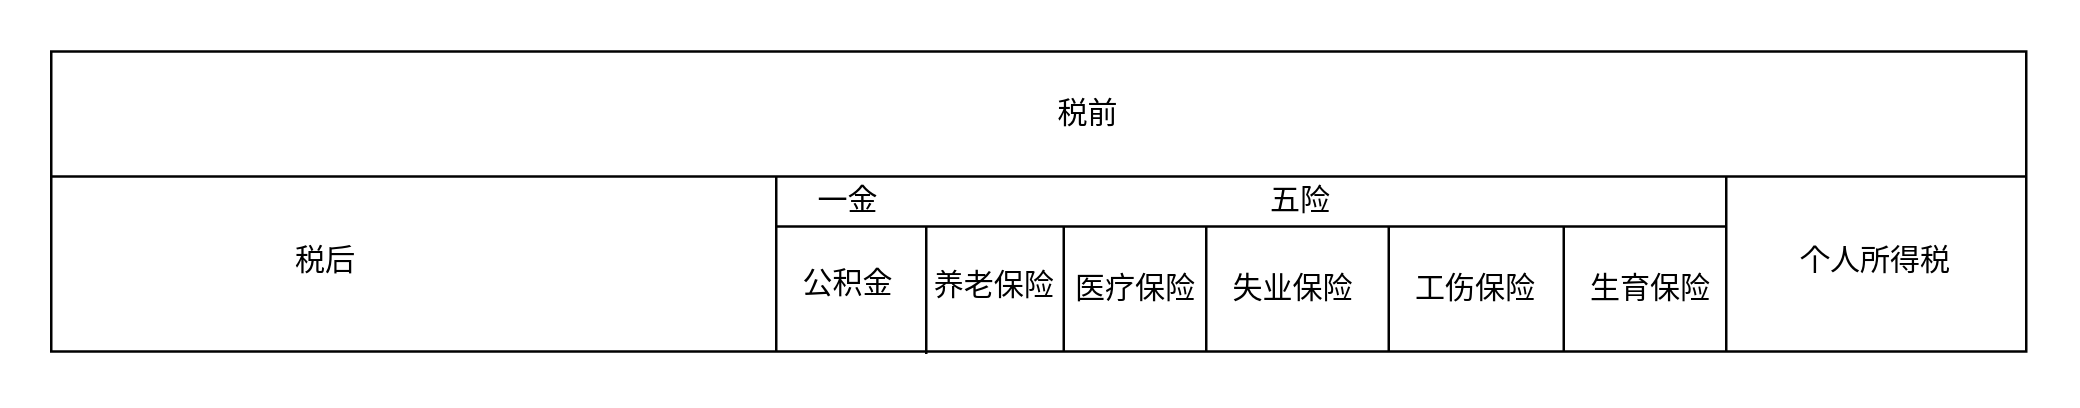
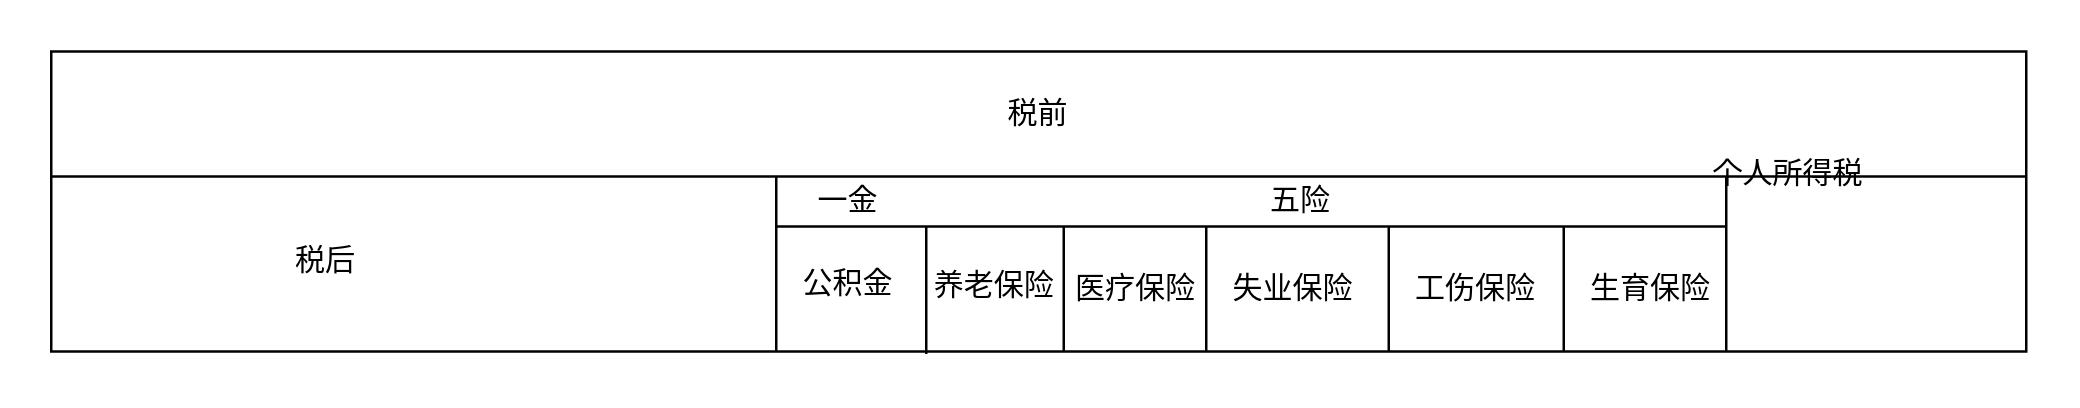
- <mxCell id="3" value="税前" style="text;html=1;strokeColor=none;fillColor=none;align=center;verticalAlign=middle;whiteSpace=wrap;rounded=0;" vertex="1" parent="1"><mxGeometry x="405" y="30" width="60" height="30" as="geometry" /></mxCell>
+ <mxCell id="3" value="税前" style="text;html=1;strokeColor=none;fillColor=none;align=center;verticalAlign=middle;whiteSpace=wrap;rounded=0;" vertex="1" parent="1"><mxGeometry x="385" y="30" width="60" height="30" as="geometry" /></mxCell>
- <mxCell id="22" value="个人所得税" style="text;html=1;strokeColor=none;fillColor=none;align=center;verticalAlign=middle;whiteSpace=wrap;rounded=0;" vertex="1" parent="1"><mxGeometry x="710" y="89" width="80" height="30" as="geometry" /></mxCell>
+ <mxCell id="22" value="个人所得税" style="text;html=1;strokeColor=none;fillColor=none;align=center;verticalAlign=middle;whiteSpace=wrap;rounded=0;" vertex="1" parent="1"><mxGeometry x="675" y="54" width="80" height="30" as="geometry" /></mxCell>
